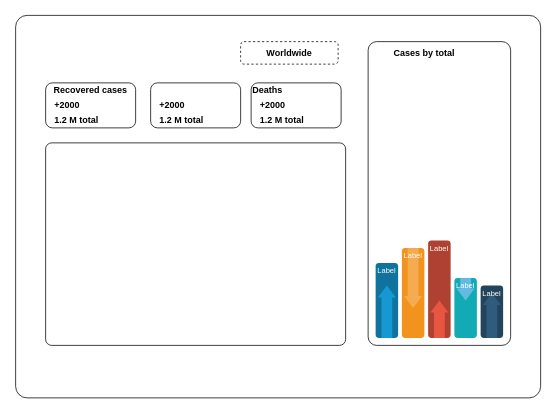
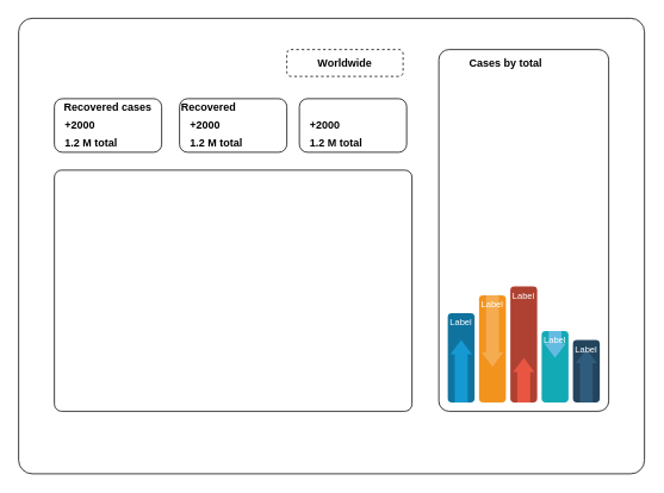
+ <mxCell id="10" value="&lt;b&gt;Recovered&lt;/b&gt;" style="text;html=1;strokeColor=none;fillColor=none;align=left;verticalAlign=middle;whiteSpace=wrap;rounded=0;" parent="1" vertex="1"><mxGeometry x="200" y="110" width="120" height="20" as="geometry" /></mxCell>
- <mxCell id="14" value="&lt;b&gt;Deaths&lt;/b&gt;" style="text;html=1;strokeColor=none;fillColor=none;align=left;verticalAlign=middle;whiteSpace=wrap;rounded=0;" parent="1" vertex="1"><mxGeometry x="334" y="110" width="120" height="20" as="geometry" /></mxCell>
